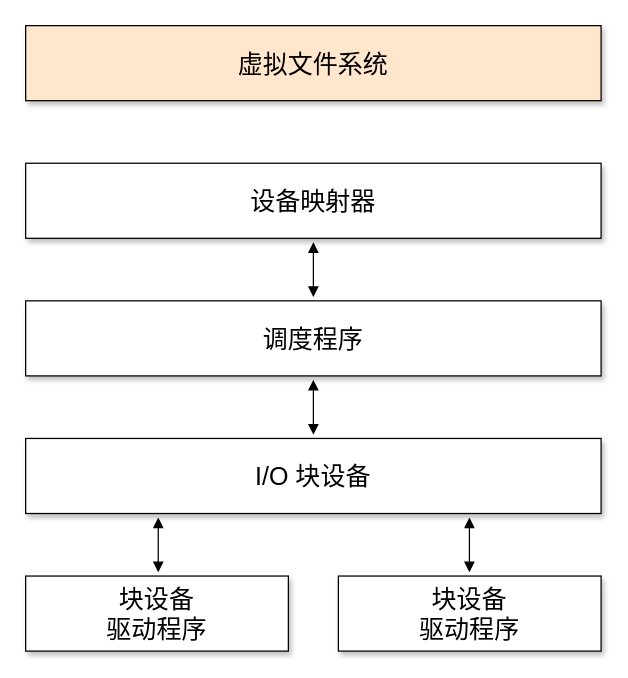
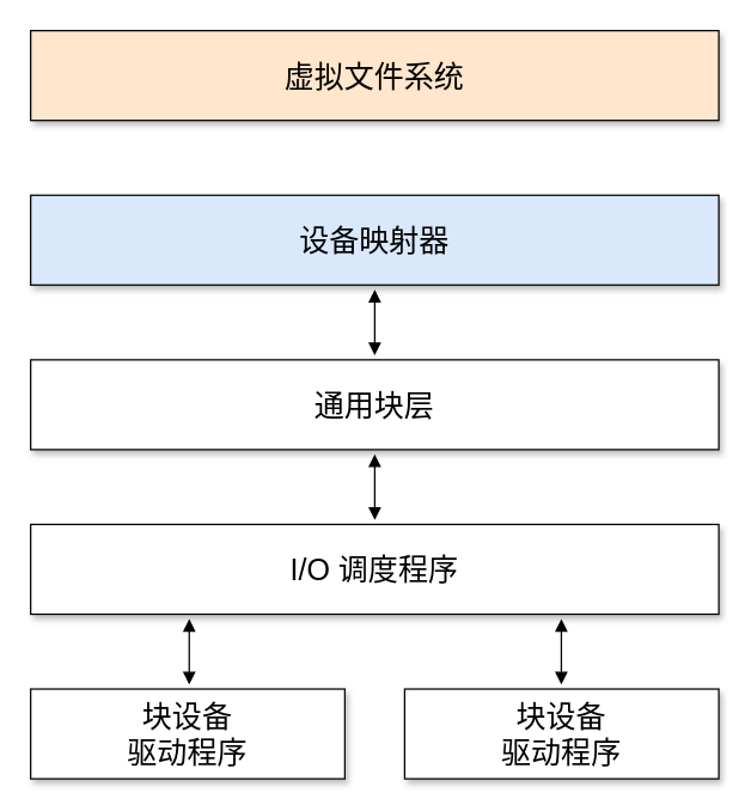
- <mxCell id="3" value="设备映射器" style="rounded=0;whiteSpace=wrap;html=1;fontSize=20;shadow=1;" vertex="1" parent="1"><mxGeometry x="20" y="130" width="460" height="60" as="geometry" /></mxCell>
+ <mxCell id="3" value="设备映射器" style="rounded=0;whiteSpace=wrap;html=1;fontSize=20;shadow=1;fillColor=#dae8fc;" vertex="1" parent="1"><mxGeometry x="20" y="130" width="460" height="60" as="geometry" /></mxCell>
- <mxCell id="4" value="调度程序" style="rounded=0;whiteSpace=wrap;html=1;fontSize=20;shadow=1;" vertex="1" parent="1"><mxGeometry x="20" y="240" width="460" height="60" as="geometry" /></mxCell>
+ <mxCell id="4" value="通用块层" style="rounded=0;whiteSpace=wrap;html=1;fontSize=20;shadow=1;" vertex="1" parent="1"><mxGeometry x="20" y="240" width="460" height="60" as="geometry" /></mxCell>
- <mxCell id="5" value="I/O 块设备" style="rounded=0;whiteSpace=wrap;html=1;fontSize=20;shadow=1;" vertex="1" parent="1"><mxGeometry x="20" y="350" width="460" height="60" as="geometry" /></mxCell>
+ <mxCell id="5" value="I/O 调度程序" style="rounded=0;whiteSpace=wrap;html=1;fontSize=20;shadow=1;" vertex="1" parent="1"><mxGeometry x="20" y="350" width="460" height="60" as="geometry" /></mxCell>
